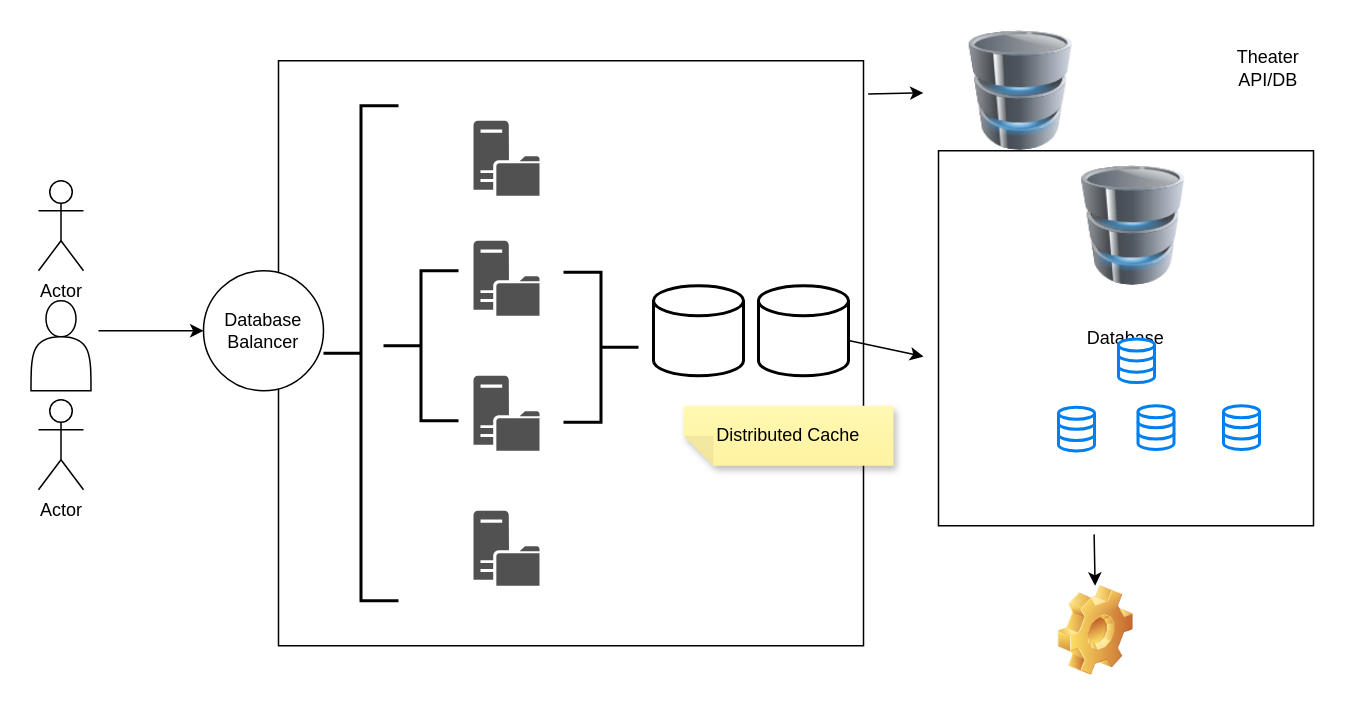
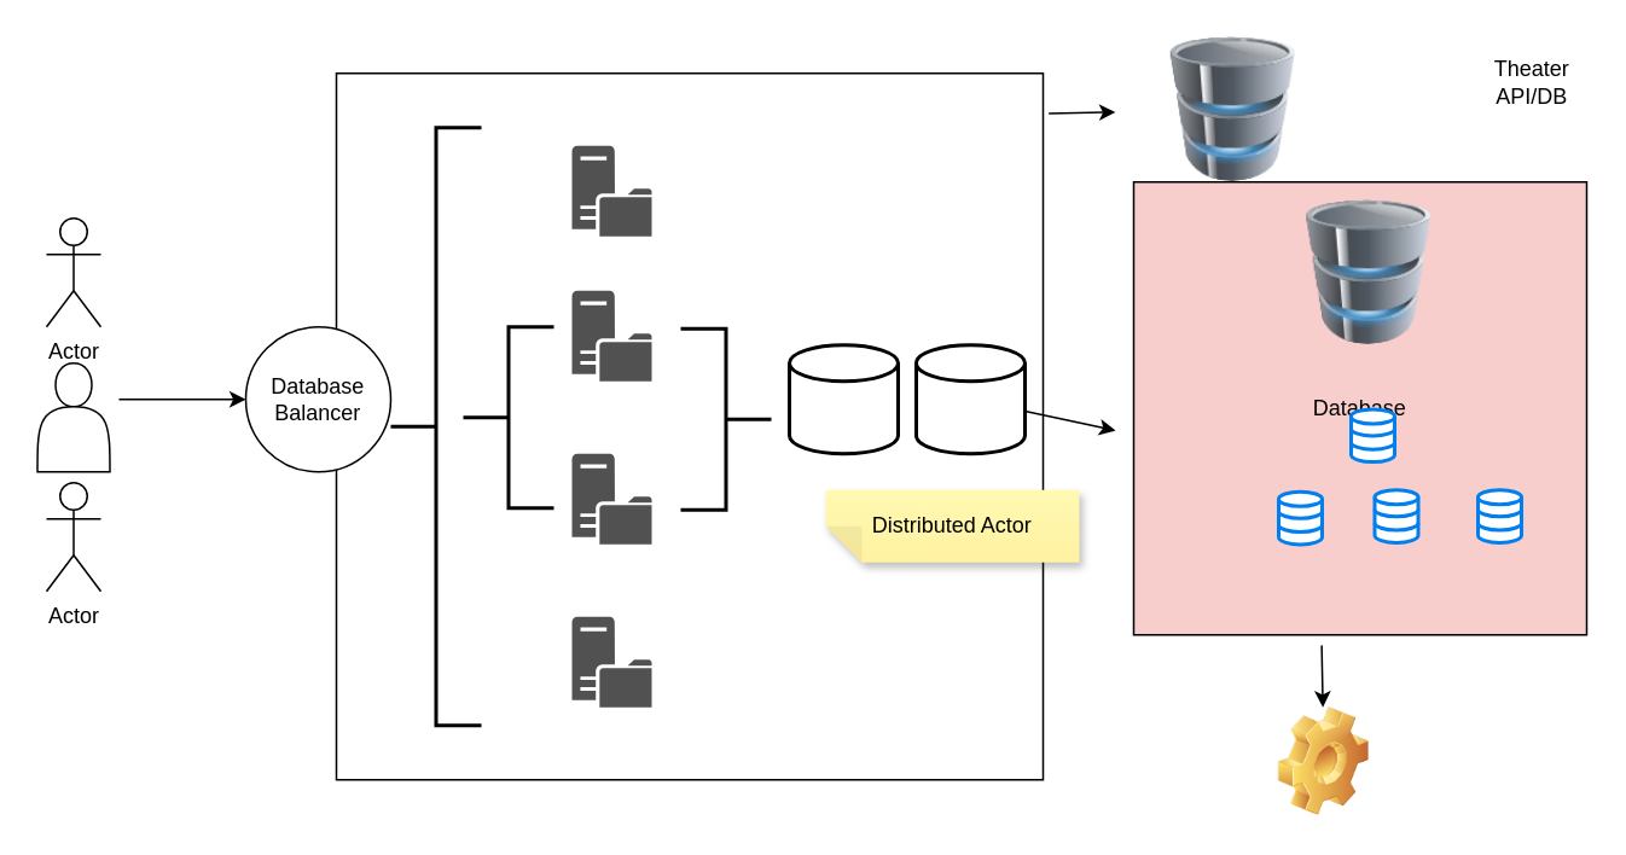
- <mxCell id="19" value="Database" style="whiteSpace=wrap;html=1;aspect=fixed;" parent="1" vertex="1"><mxGeometry x="625" y="100" width="250" height="250" as="geometry" /></mxCell>
+ <mxCell id="19" value="Database" style="whiteSpace=wrap;html=1;aspect=fixed;fillColor=#f8cecc;" parent="1" vertex="1"><mxGeometry x="625" y="100" width="250" height="250" as="geometry" /></mxCell>
- <mxCell id="18" value="Distributed Cache" style="shape=note;whiteSpace=wrap;html=1;backgroundOutline=1;fontColor=#000000;darkOpacity=0.05;fillColor=#FFF9B2;strokeColor=none;fillStyle=solid;direction=west;gradientDirection=north;gradientColor=#FFF2A1;shadow=1;size=20;pointerEvents=1;" parent="1" vertex="1"><mxGeometry x="455" y="270" width="140" height="40" as="geometry" /></mxCell>
+ <mxCell id="18" value="Distributed Actor" style="shape=note;whiteSpace=wrap;html=1;backgroundOutline=1;fontColor=#000000;darkOpacity=0.05;fillColor=#FFF9B2;strokeColor=none;fillStyle=solid;direction=west;gradientDirection=north;gradientColor=#FFF2A1;shadow=1;size=20;pointerEvents=1;" parent="1" vertex="1"><mxGeometry x="455" y="270" width="140" height="40" as="geometry" /></mxCell>
